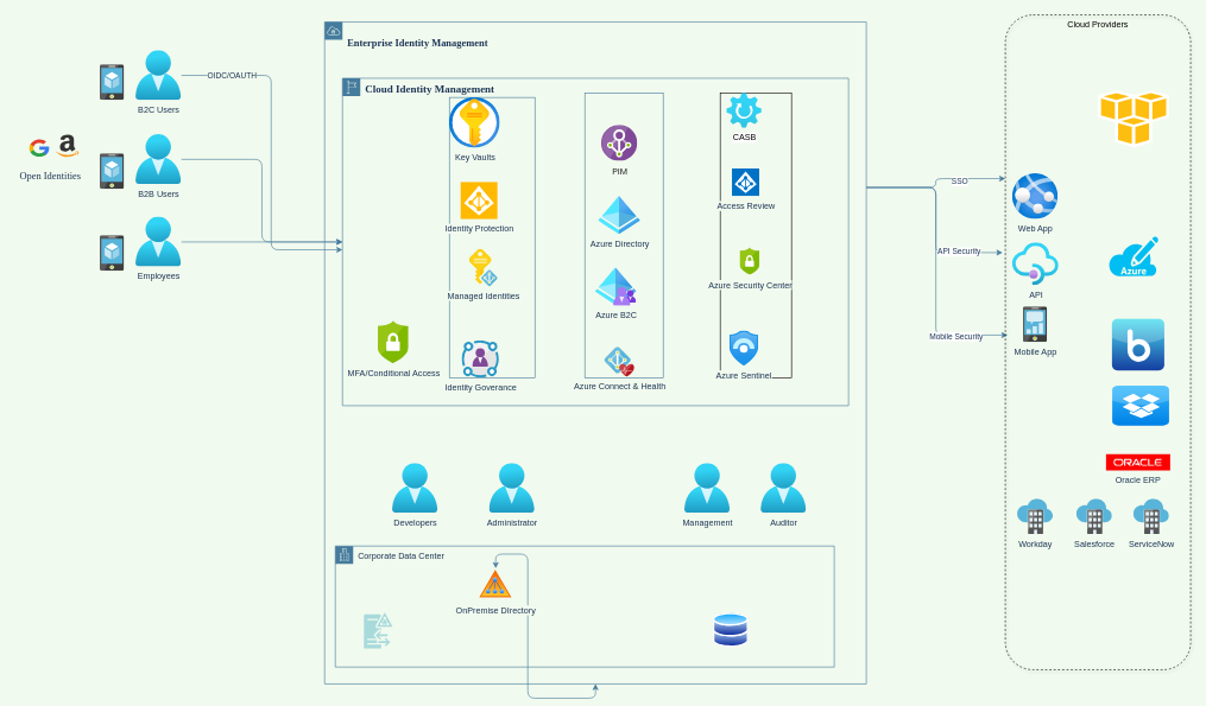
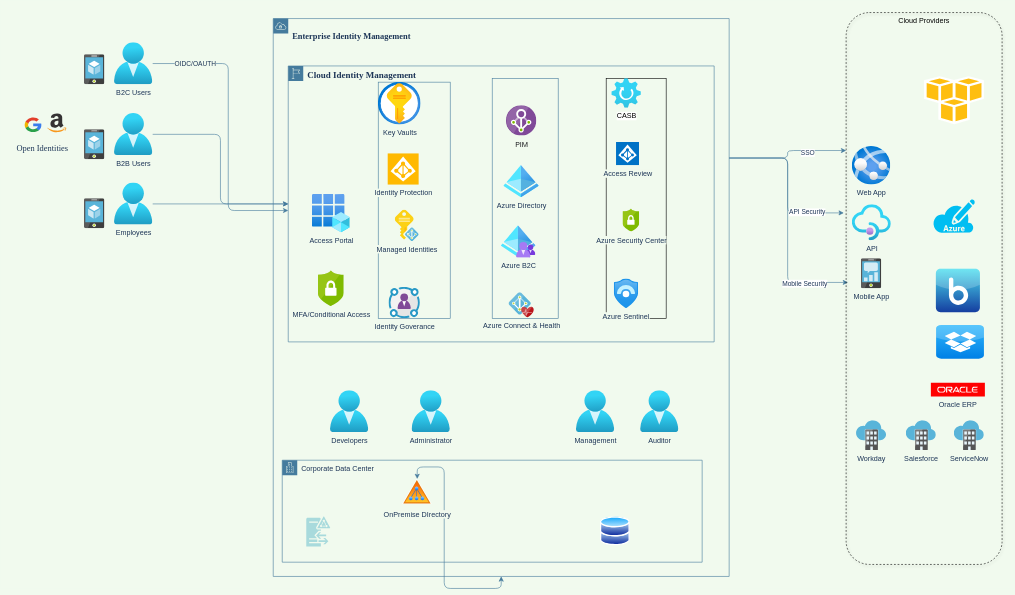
+ <mxCell id="41" value="Access Portal" style="aspect=fixed;html=1;points=[];align=center;image;fontSize=12;image=img/lib/azure2/identity/App_Registrations.svg;labelBackgroundColor=#F1FAEE;fillColor=#A8DADC;strokeColor=#457B9D;fontColor=#1D3557;rounded=1;" parent="1" vertex="1"><mxGeometry x="520" y="323" width="63" height="64" as="geometry" /></mxCell>
